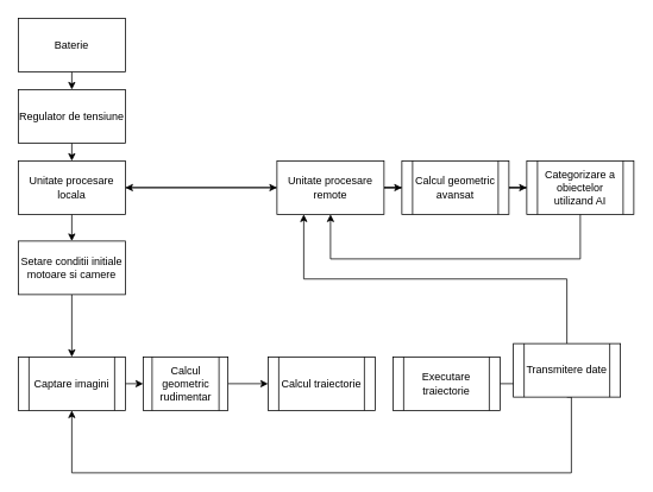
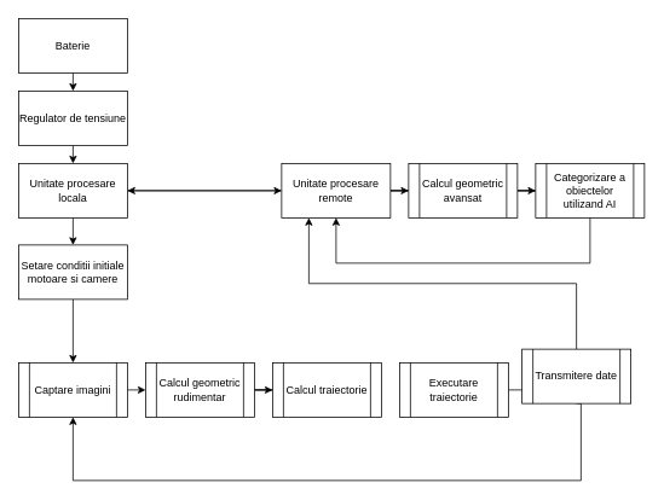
- <mxCell id="18" value="Calcul geometric rudimentar" style="shape=process;whiteSpace=wrap;html=1;backgroundOutline=1;" vertex="1" parent="1"><mxGeometry x="160" y="400" width="95" height="60" as="geometry" /></mxCell>
+ <mxCell id="18" value="Calcul geometric rudimentar" style="shape=process;whiteSpace=wrap;html=1;backgroundOutline=1;" vertex="1" parent="1"><mxGeometry x="160" y="400" width="120" height="60" as="geometry" /></mxCell>
